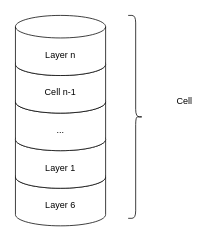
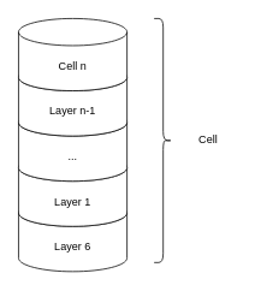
- <mxCell id="6" value="Layer n" style="shape=cylinder3;whiteSpace=wrap;html=1;boundedLbl=1;backgroundOutline=1;size=15;" vertex="1" parent="1"><mxGeometry x="20" y="20" width="120" height="80" as="geometry" /></mxCell>
+ <mxCell id="6" value="Cell n" style="shape=cylinder3;whiteSpace=wrap;html=1;boundedLbl=1;backgroundOutline=1;size=15;" vertex="1" parent="1"><mxGeometry x="20" y="20" width="120" height="80" as="geometry" /></mxCell>
- <mxCell id="5" value="Cell n-1" style="shape=cylinder3;whiteSpace=wrap;html=1;boundedLbl=1;backgroundOutline=1;size=15;" vertex="1" parent="1"><mxGeometry x="20" y="70" width="120" height="80" as="geometry" /></mxCell>
+ <mxCell id="5" value="Layer n-1" style="shape=cylinder3;whiteSpace=wrap;html=1;boundedLbl=1;backgroundOutline=1;size=15;" vertex="1" parent="1"><mxGeometry x="20" y="70" width="120" height="80" as="geometry" /></mxCell>
- <mxCell id="8" value="Cell" style="text;html=1;strokeColor=none;fillColor=none;align=center;verticalAlign=middle;whiteSpace=wrap;rounded=0;" vertex="1" parent="1"><mxGeometry x="215" y="120" width="60" height="30" as="geometry" /></mxCell>
+ <mxCell id="8" value="Cell" style="text;html=1;strokeColor=none;fillColor=none;align=center;verticalAlign=middle;whiteSpace=wrap;rounded=0;" vertex="1" parent="1"><mxGeometry x="200" y="140" width="60" height="30" as="geometry" /></mxCell>
